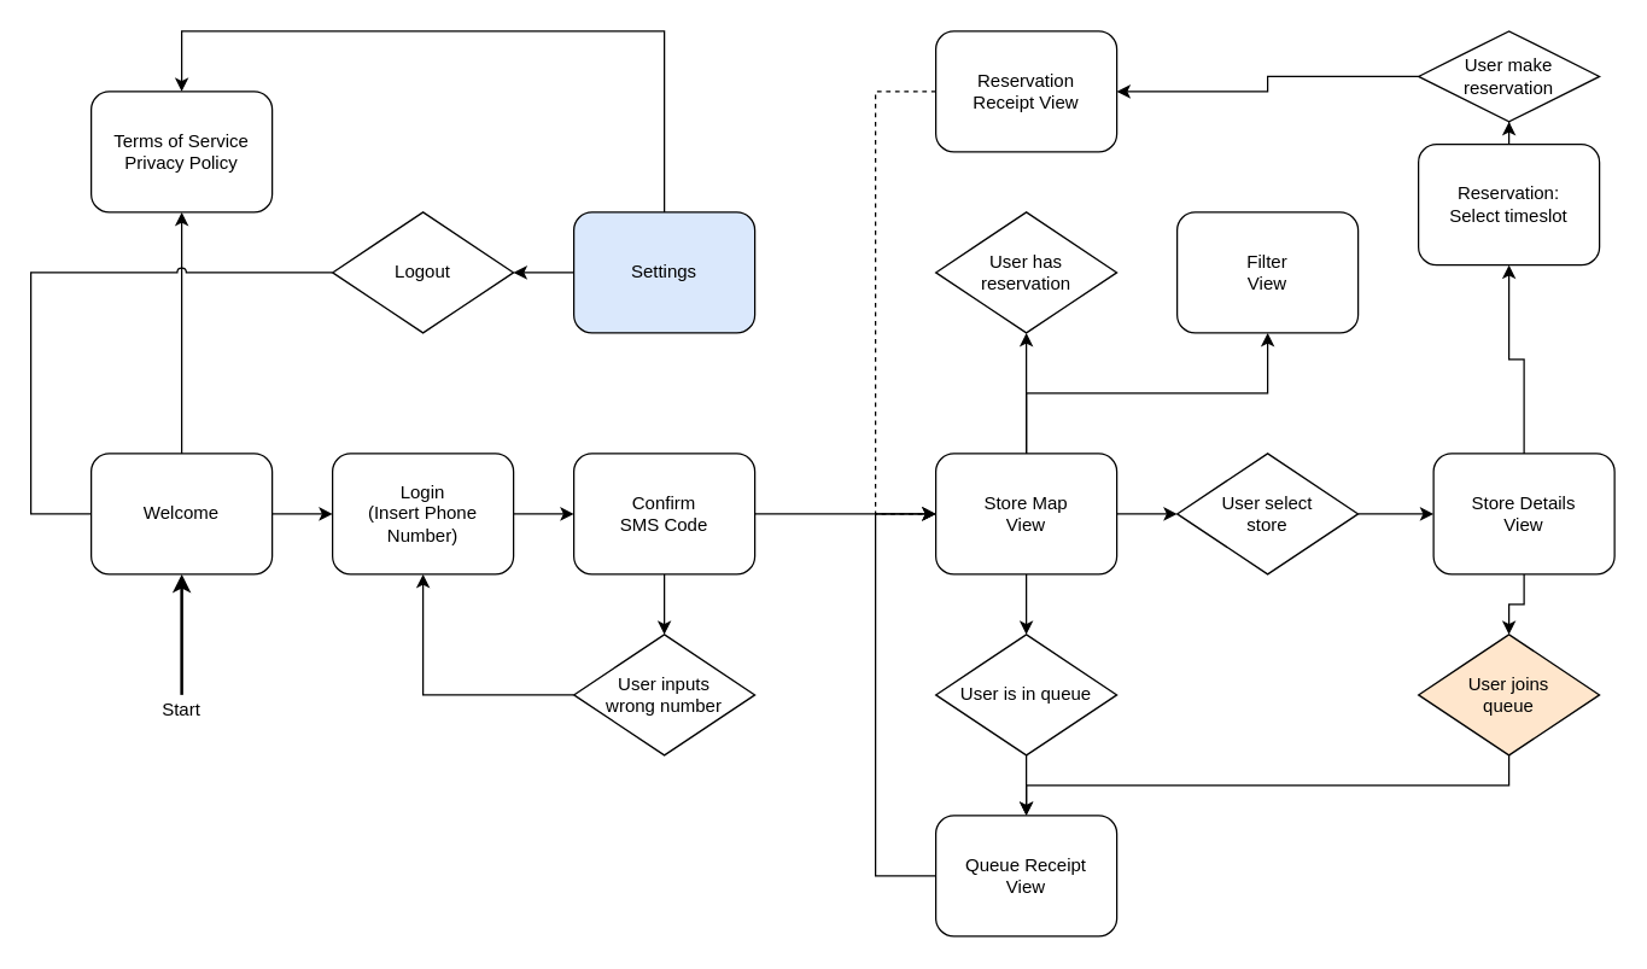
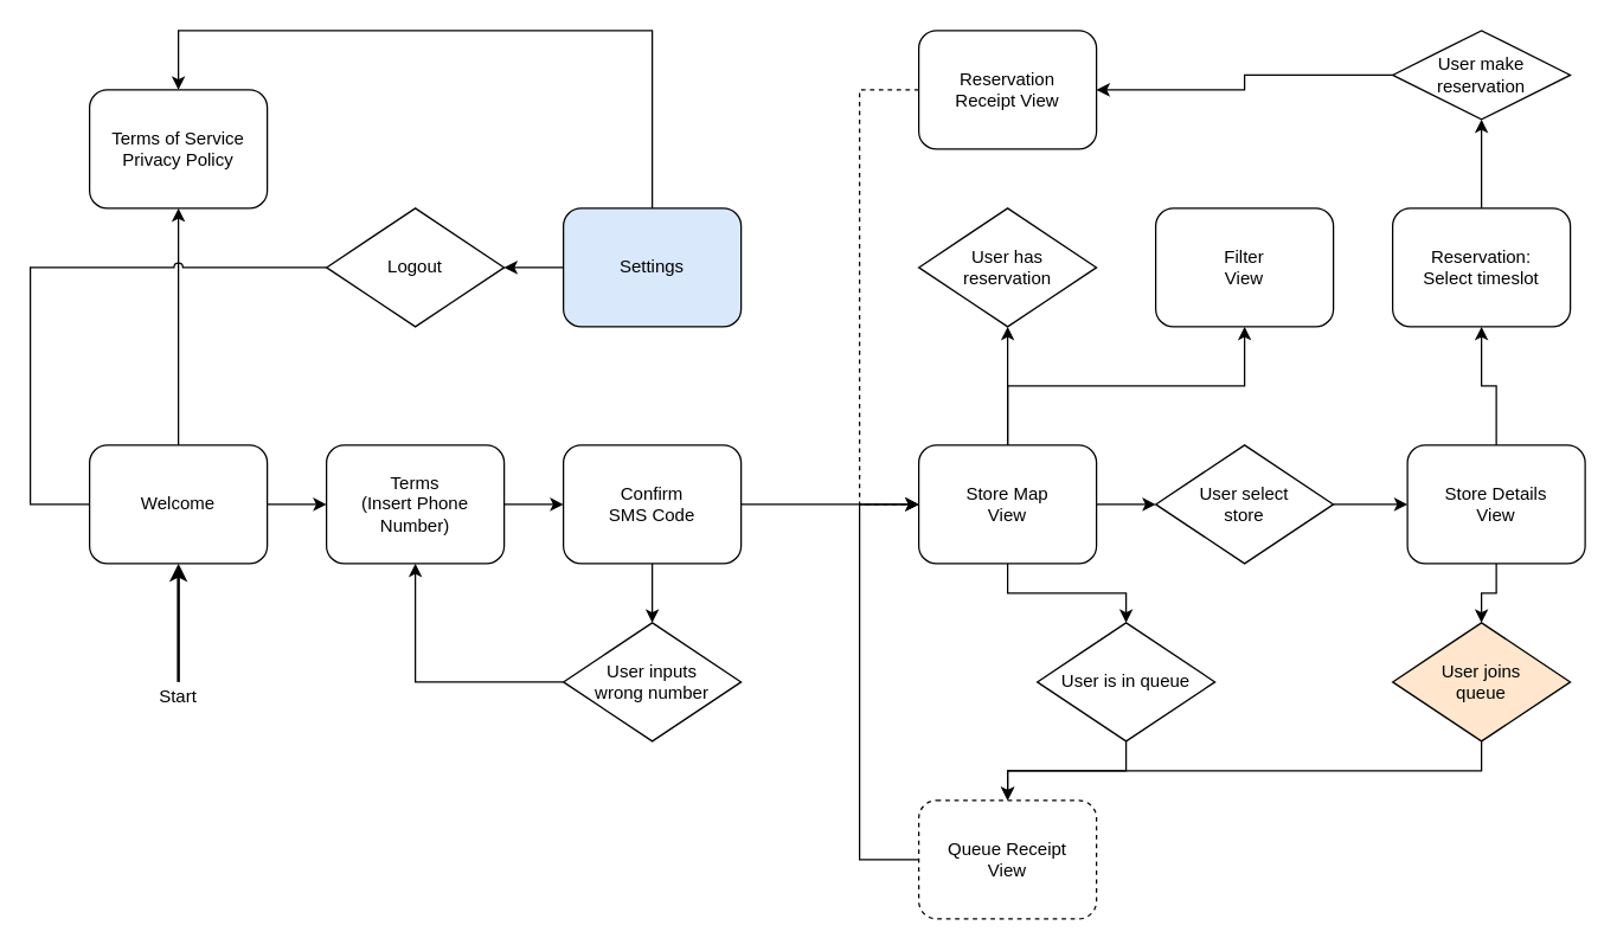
- <mxCell id="39" value="Reservation:&lt;br&gt;Select timeslot" style="whiteSpace=wrap;html=1;rounded=1;" vertex="1" parent="1"><mxGeometry x="940" y="95" width="120" height="80" as="geometry" /></mxCell>
+ <mxCell id="39" value="Reservation:&lt;br&gt;Select timeslot" style="whiteSpace=wrap;html=1;rounded=1;" vertex="1" parent="1"><mxGeometry x="940" y="140" width="120" height="80" as="geometry" /></mxCell>
- <mxCell id="6" value="Login&lt;br&gt;(Insert Phone Number)" style="rounded=1;whiteSpace=wrap;html=1;" vertex="1" parent="1"><mxGeometry x="220" y="300" width="120" height="80" as="geometry" /></mxCell>
+ <mxCell id="6" value="Terms&lt;br&gt;(Insert Phone Number)" style="rounded=1;whiteSpace=wrap;html=1;" vertex="1" parent="1"><mxGeometry x="220" y="300" width="120" height="80" as="geometry" /></mxCell>
- <mxCell id="18" value="User is in queue" style="rhombus;whiteSpace=wrap;html=1;rounded=1;arcSize=0;" vertex="1" parent="1"><mxGeometry x="620" y="420" width="120" height="80" as="geometry" /></mxCell>
+ <mxCell id="18" value="User is in queue" style="rhombus;whiteSpace=wrap;html=1;rounded=1;arcSize=0;" vertex="1" parent="1"><mxGeometry x="700" y="420" width="120" height="80" as="geometry" /></mxCell>
- <mxCell id="23" value="Queue Receipt&lt;br&gt;View" style="whiteSpace=wrap;html=1;rounded=1;" vertex="1" parent="1"><mxGeometry x="620" y="540" width="120" height="80" as="geometry" /></mxCell>
+ <mxCell id="23" value="Queue Receipt&lt;br&gt;View" style="whiteSpace=wrap;html=1;rounded=1;dashed=1;" vertex="1" parent="1"><mxGeometry x="620" y="540" width="120" height="80" as="geometry" /></mxCell>
